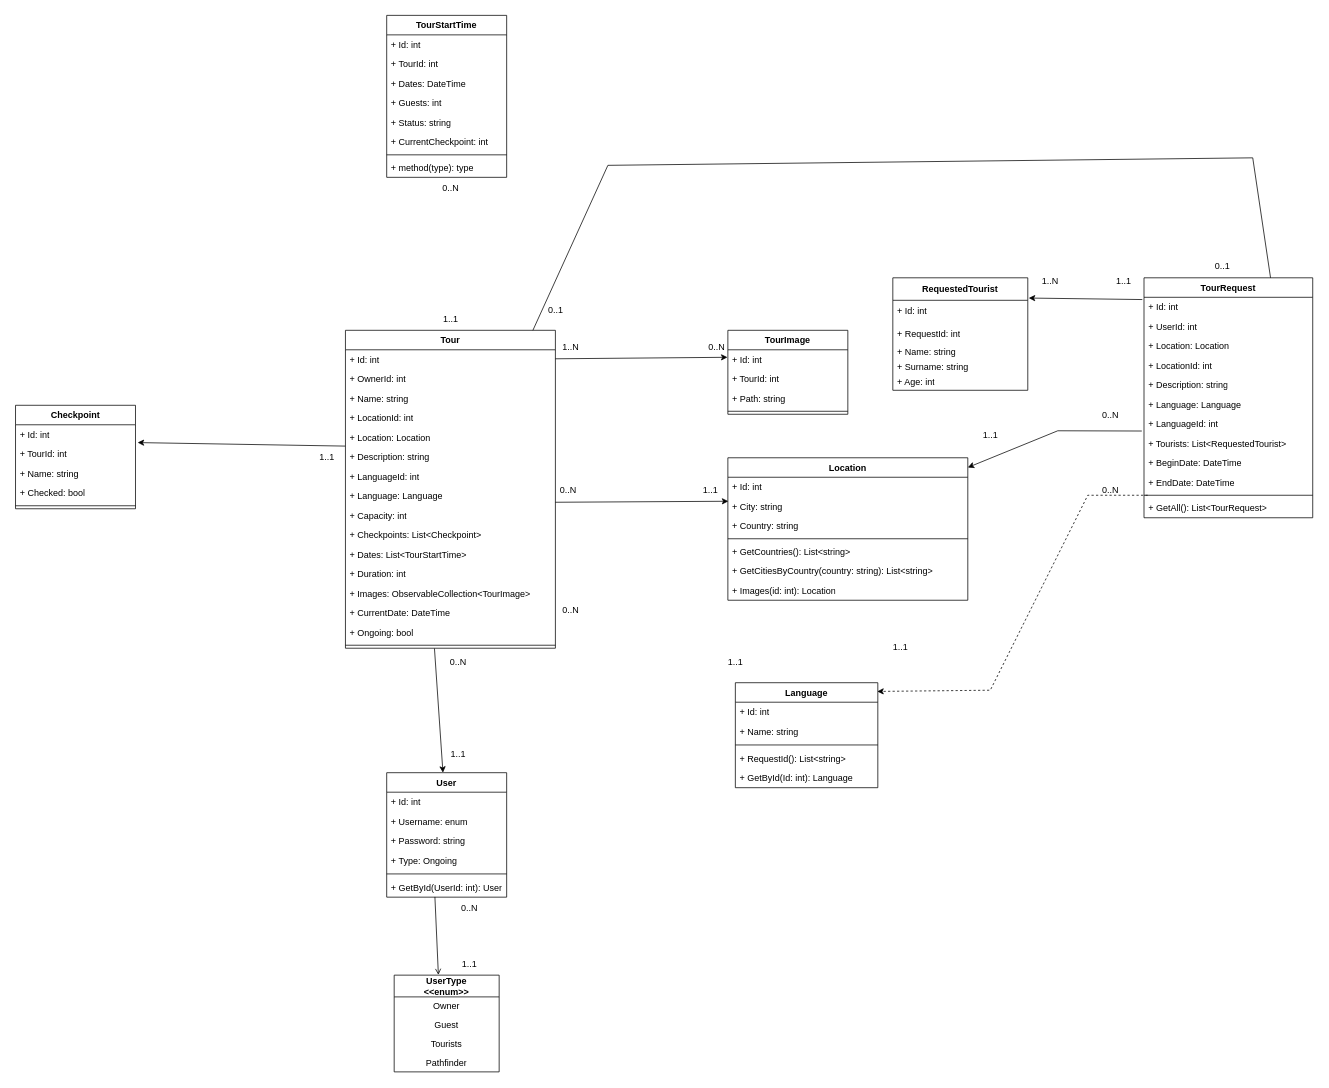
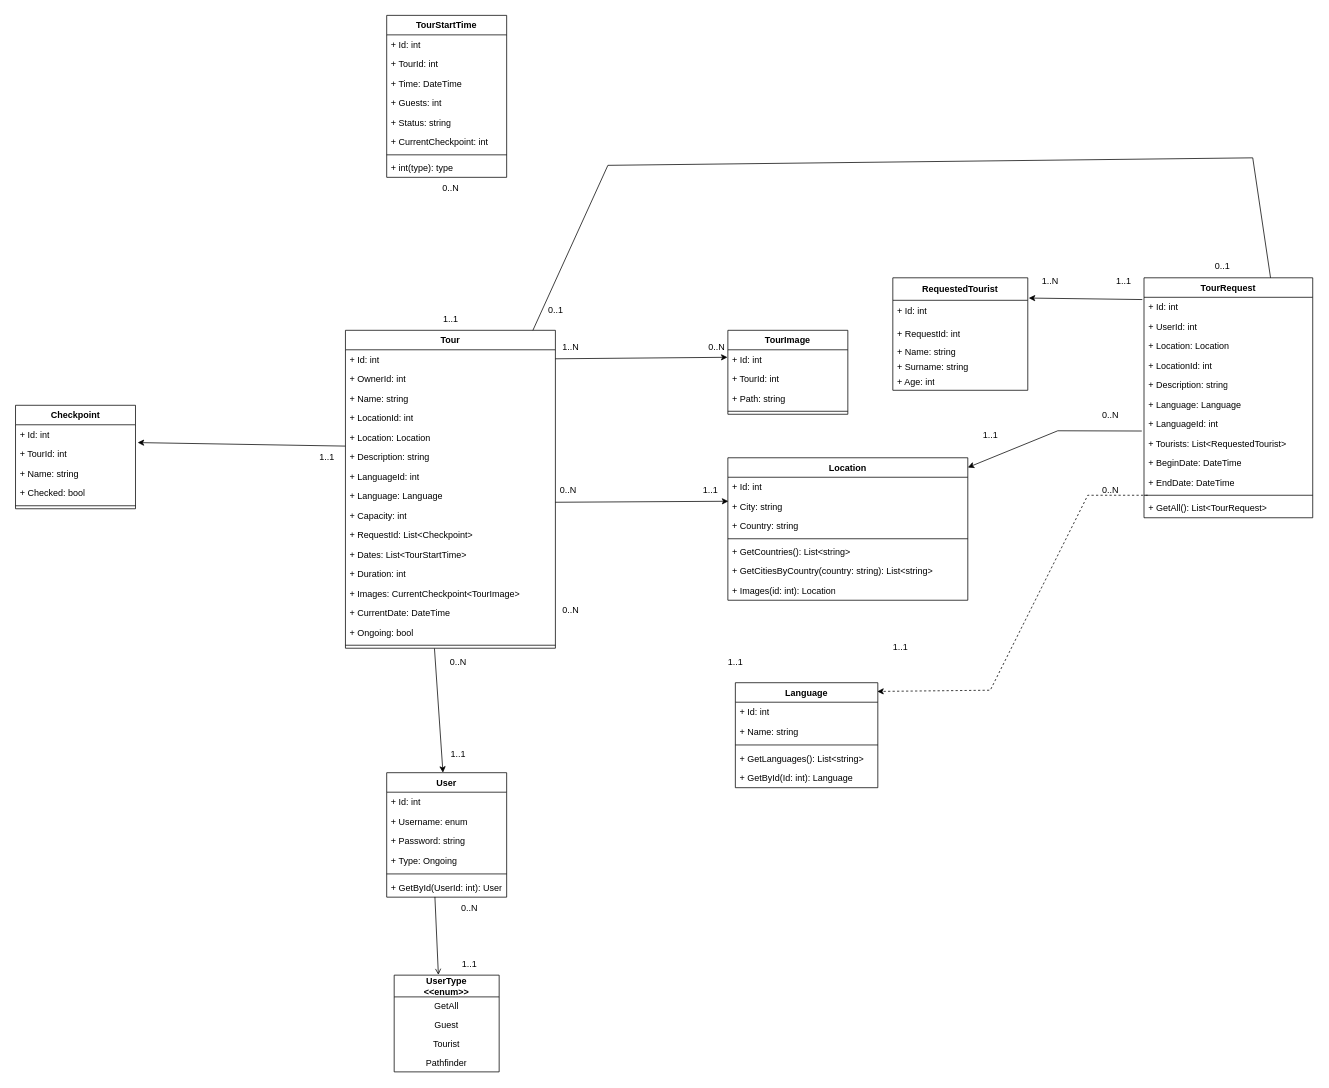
- <mxCell id="27" value="+ Dates: DateTime" style="text;strokeColor=none;fillColor=none;align=left;verticalAlign=top;spacingLeft=4;spacingRight=4;overflow=hidden;rotatable=0;points=[[0,0.5],[1,0.5]];portConstraint=eastwest;whiteSpace=wrap;html=1;" parent="24" vertex="1"><mxGeometry y="78" width="160" height="26" as="geometry" /></mxCell>
+ <mxCell id="27" value="+ Time: DateTime" style="text;strokeColor=none;fillColor=none;align=left;verticalAlign=top;spacingLeft=4;spacingRight=4;overflow=hidden;rotatable=0;points=[[0,0.5],[1,0.5]];portConstraint=eastwest;whiteSpace=wrap;html=1;" parent="24" vertex="1"><mxGeometry y="78" width="160" height="26" as="geometry" /></mxCell>
- <mxCell id="32" value="+ method(type): type" style="text;strokeColor=none;fillColor=none;align=left;verticalAlign=top;spacingLeft=4;spacingRight=4;overflow=hidden;rotatable=0;points=[[0,0.5],[1,0.5]];portConstraint=eastwest;whiteSpace=wrap;html=1;" parent="24" vertex="1"><mxGeometry y="190" width="160" height="26" as="geometry" /></mxCell>
+ <mxCell id="32" value="+ int(type): type" style="text;strokeColor=none;fillColor=none;align=left;verticalAlign=top;spacingLeft=4;spacingRight=4;overflow=hidden;rotatable=0;points=[[0,0.5],[1,0.5]];portConstraint=eastwest;whiteSpace=wrap;html=1;" parent="24" vertex="1"><mxGeometry y="190" width="160" height="26" as="geometry" /></mxCell>
- <mxCell id="12" value="&lt;div&gt;+ Checkpoints: List&amp;lt;Checkpoint&amp;gt;&lt;/div&gt;&lt;div&gt;&lt;br&gt;&lt;/div&gt;" style="text;strokeColor=none;fillColor=none;align=left;verticalAlign=top;spacingLeft=4;spacingRight=4;overflow=hidden;rotatable=0;points=[[0,0.5],[1,0.5]];portConstraint=eastwest;whiteSpace=wrap;html=1;" parent="2" vertex="1"><mxGeometry y="260" width="280" height="26" as="geometry" /></mxCell>
+ <mxCell id="12" value="&lt;div&gt;+ RequestId: List&amp;lt;Checkpoint&amp;gt;&lt;/div&gt;&lt;div&gt;&lt;br&gt;&lt;/div&gt;" style="text;strokeColor=none;fillColor=none;align=left;verticalAlign=top;spacingLeft=4;spacingRight=4;overflow=hidden;rotatable=0;points=[[0,0.5],[1,0.5]];portConstraint=eastwest;whiteSpace=wrap;html=1;" parent="2" vertex="1"><mxGeometry y="260" width="280" height="26" as="geometry" /></mxCell>
- <mxCell id="15" value="+ Images: ObservableCollection&amp;lt;TourImage&amp;gt;" style="text;strokeColor=none;fillColor=none;align=left;verticalAlign=top;spacingLeft=4;spacingRight=4;overflow=hidden;rotatable=0;points=[[0,0.5],[1,0.5]];portConstraint=eastwest;whiteSpace=wrap;html=1;" parent="2" vertex="1"><mxGeometry y="338" width="280" height="26" as="geometry" /></mxCell>
+ <mxCell id="15" value="+ Images: CurrentCheckpoint&amp;lt;TourImage&amp;gt;" style="text;strokeColor=none;fillColor=none;align=left;verticalAlign=top;spacingLeft=4;spacingRight=4;overflow=hidden;rotatable=0;points=[[0,0.5],[1,0.5]];portConstraint=eastwest;whiteSpace=wrap;html=1;" parent="2" vertex="1"><mxGeometry y="338" width="280" height="26" as="geometry" /></mxCell>
- <mxCell id="50" value="+ RequestId(): List&amp;lt;string&amp;gt;" style="text;strokeColor=none;fillColor=none;align=left;verticalAlign=top;spacingLeft=4;spacingRight=4;overflow=hidden;rotatable=0;points=[[0,0.5],[1,0.5]];portConstraint=eastwest;whiteSpace=wrap;html=1;" parent="46" vertex="1"><mxGeometry y="88" width="190" height="26" as="geometry" /></mxCell>
+ <mxCell id="50" value="+ GetLanguages(): List&amp;lt;string&amp;gt;" style="text;strokeColor=none;fillColor=none;align=left;verticalAlign=top;spacingLeft=4;spacingRight=4;overflow=hidden;rotatable=0;points=[[0,0.5],[1,0.5]];portConstraint=eastwest;whiteSpace=wrap;html=1;" parent="46" vertex="1"><mxGeometry y="88" width="190" height="26" as="geometry" /></mxCell>
- <mxCell id="68" value="Owner" style="text;html=1;strokeColor=none;fillColor=none;align=center;verticalAlign=middle;spacingLeft=4;spacingRight=4;overflow=hidden;rotatable=0;points=[[0,0.5],[1,0.5]];portConstraint=eastwest;whiteSpace=wrap;" parent="67" vertex="1"><mxGeometry y="29" width="140" height="25" as="geometry" /></mxCell>
+ <mxCell id="68" value="GetAll" style="text;html=1;strokeColor=none;fillColor=none;align=center;verticalAlign=middle;spacingLeft=4;spacingRight=4;overflow=hidden;rotatable=0;points=[[0,0.5],[1,0.5]];portConstraint=eastwest;whiteSpace=wrap;" parent="67" vertex="1"><mxGeometry y="29" width="140" height="25" as="geometry" /></mxCell>
- <mxCell id="70" value="Tourists" style="text;html=1;strokeColor=none;fillColor=none;align=center;verticalAlign=middle;spacingLeft=4;spacingRight=4;overflow=hidden;rotatable=0;points=[[0,0.5],[1,0.5]];portConstraint=eastwest;whiteSpace=wrap;" parent="67" vertex="1"><mxGeometry y="79" width="140" height="25" as="geometry" /></mxCell>
+ <mxCell id="70" value="Tourist" style="text;html=1;strokeColor=none;fillColor=none;align=center;verticalAlign=middle;spacingLeft=4;spacingRight=4;overflow=hidden;rotatable=0;points=[[0,0.5],[1,0.5]];portConstraint=eastwest;whiteSpace=wrap;" parent="67" vertex="1"><mxGeometry y="79" width="140" height="25" as="geometry" /></mxCell>
